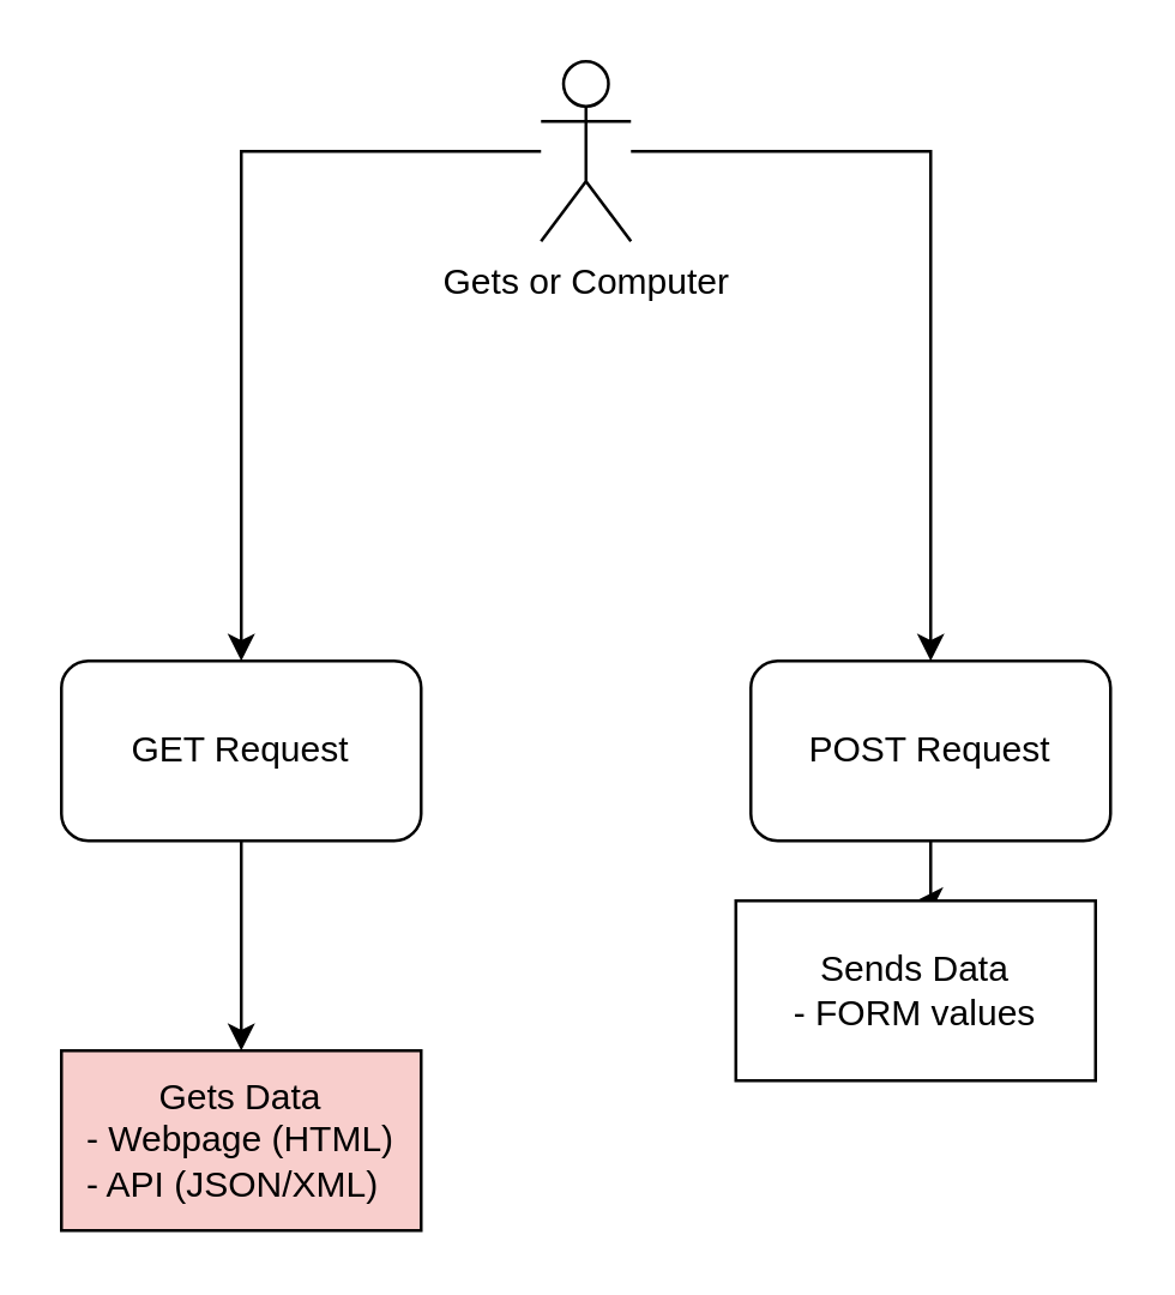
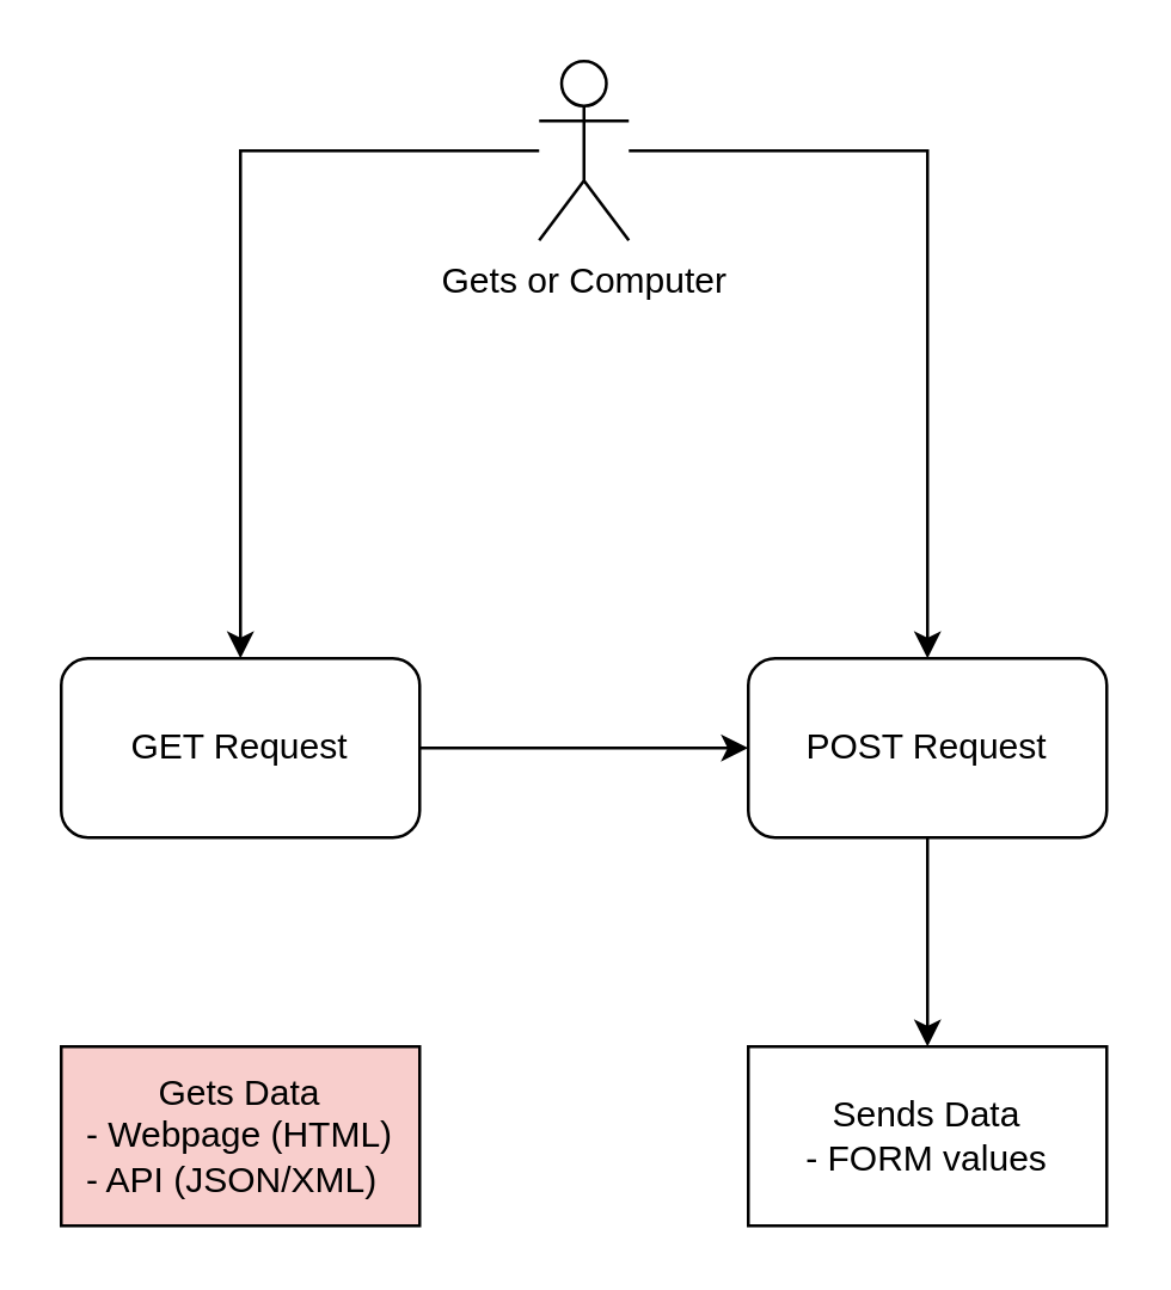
- <mxCell id="2" style="edgeStyle=orthogonalEdgeStyle;rounded=0;orthogonalLoop=1;jettySize=auto;html=1;" edge="1" parent="1" source="3" target="9"><mxGeometry relative="1" as="geometry" /></mxCell>
+ <mxCell id="2" style="edgeStyle=orthogonalEdgeStyle;rounded=0;orthogonalLoop=1;jettySize=auto;html=1;" edge="1" parent="1" source="3" target="8"><mxGeometry relative="1" as="geometry" /></mxCell>
- <mxCell id="10" value="Sends Data&lt;br&gt;&lt;div style=&quot;text-align: left&quot;&gt;&lt;span&gt;- FORM values&lt;/span&gt;&lt;/div&gt;" style="rounded=0;whiteSpace=wrap;html=1;" vertex="1" parent="1"><mxGeometry x="245" y="300" width="120" height="60" as="geometry" /></mxCell>
+ <mxCell id="10" value="Sends Data&lt;br&gt;&lt;div style=&quot;text-align: left&quot;&gt;&lt;span&gt;- FORM values&lt;/span&gt;&lt;/div&gt;" style="rounded=0;whiteSpace=wrap;html=1;" vertex="1" parent="1"><mxGeometry x="250" y="350" width="120" height="60" as="geometry" /></mxCell>
